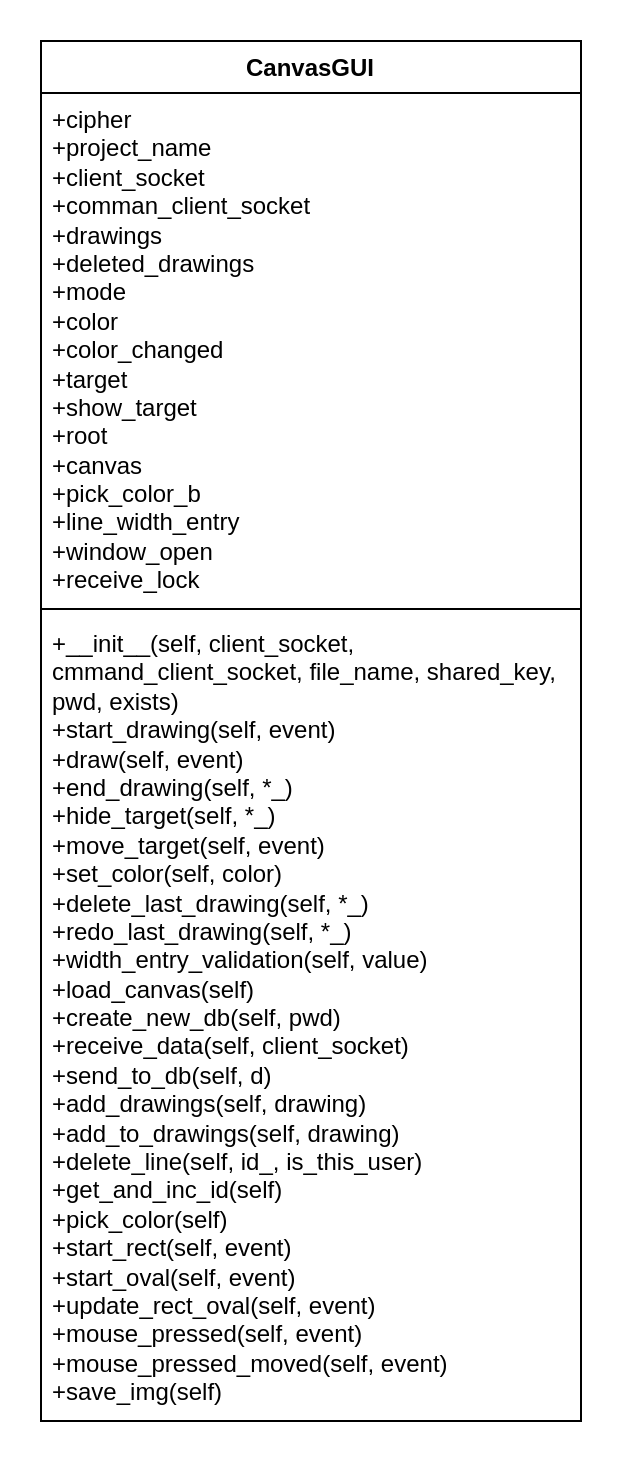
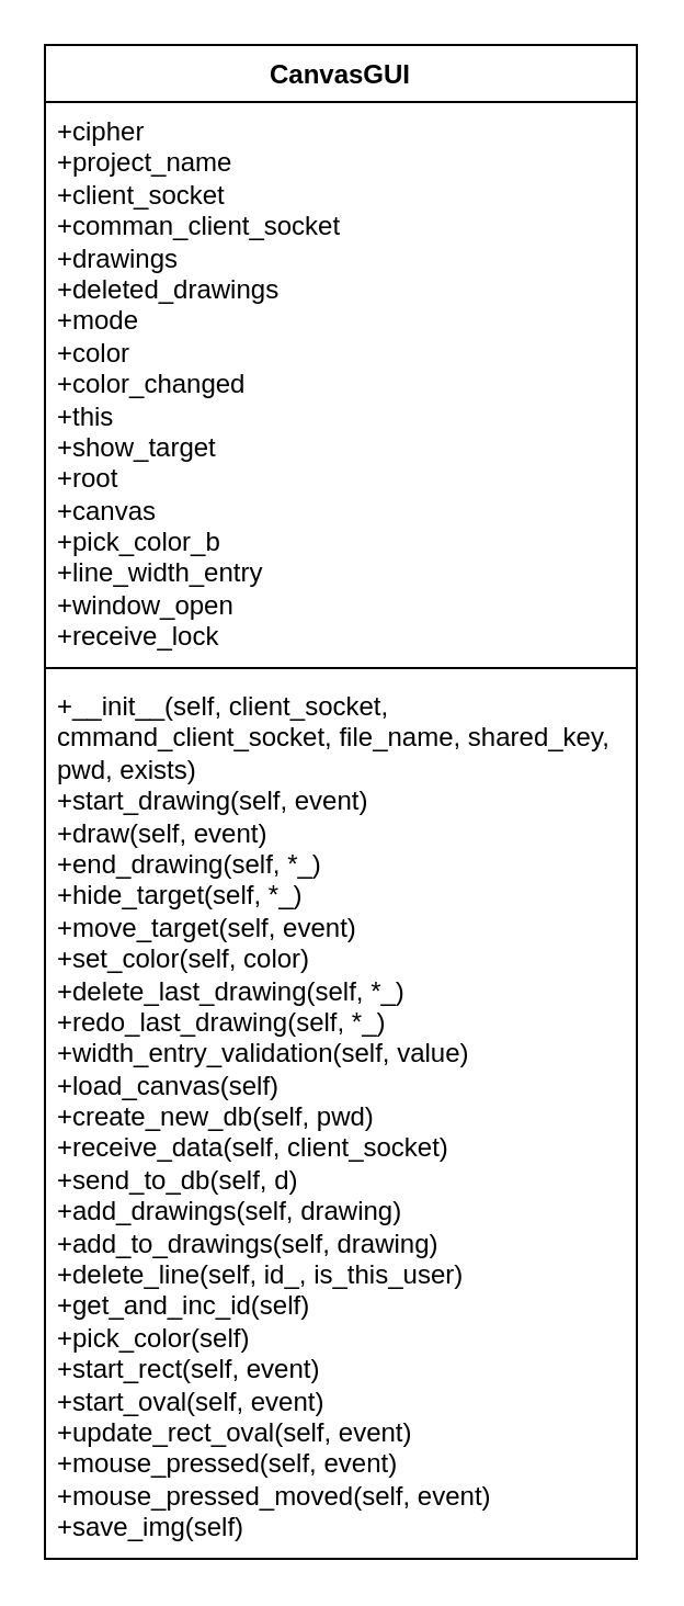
- <mxCell id="3" value="+cipher&lt;div&gt;+project_name&lt;/div&gt;&lt;div&gt;+client_socket&lt;/div&gt;&lt;div&gt;+comman_client_socket&lt;/div&gt;&lt;div&gt;+drawings&lt;/div&gt;&lt;div&gt;+deleted_drawings&lt;/div&gt;&lt;div&gt;+mode&lt;/div&gt;&lt;div&gt;+color&lt;/div&gt;&lt;div&gt;+color_changed&lt;/div&gt;&lt;div&gt;+target&lt;/div&gt;&lt;div&gt;+show_target&lt;/div&gt;&lt;div&gt;+root&lt;/div&gt;&lt;div&gt;+canvas&lt;/div&gt;&lt;div&gt;+pick_color_b&lt;/div&gt;&lt;div&gt;+line_width_entry&lt;/div&gt;&lt;div&gt;+window_open&lt;/div&gt;&lt;div&gt;+receive_lock&lt;/div&gt;&lt;div&gt;&lt;br&gt;&lt;/div&gt;" style="text;strokeColor=none;fillColor=none;align=left;verticalAlign=top;spacingLeft=4;spacingRight=4;overflow=hidden;rotatable=0;points=[[0,0.5],[1,0.5]];portConstraint=eastwest;whiteSpace=wrap;html=1;" vertex="1" parent="2"><mxGeometry y="26" width="270" height="254" as="geometry" /></mxCell>
+ <mxCell id="3" value="+cipher&lt;div&gt;+project_name&lt;/div&gt;&lt;div&gt;+client_socket&lt;/div&gt;&lt;div&gt;+comman_client_socket&lt;/div&gt;&lt;div&gt;+drawings&lt;/div&gt;&lt;div&gt;+deleted_drawings&lt;/div&gt;&lt;div&gt;+mode&lt;/div&gt;&lt;div&gt;+color&lt;/div&gt;&lt;div&gt;+color_changed&lt;/div&gt;&lt;div&gt;+this&lt;/div&gt;&lt;div&gt;+show_target&lt;/div&gt;&lt;div&gt;+root&lt;/div&gt;&lt;div&gt;+canvas&lt;/div&gt;&lt;div&gt;+pick_color_b&lt;/div&gt;&lt;div&gt;+line_width_entry&lt;/div&gt;&lt;div&gt;+window_open&lt;/div&gt;&lt;div&gt;+receive_lock&lt;/div&gt;&lt;div&gt;&lt;br&gt;&lt;/div&gt;" style="text;strokeColor=none;fillColor=none;align=left;verticalAlign=top;spacingLeft=4;spacingRight=4;overflow=hidden;rotatable=0;points=[[0,0.5],[1,0.5]];portConstraint=eastwest;whiteSpace=wrap;html=1;" vertex="1" parent="2"><mxGeometry y="26" width="270" height="254" as="geometry" /></mxCell>
